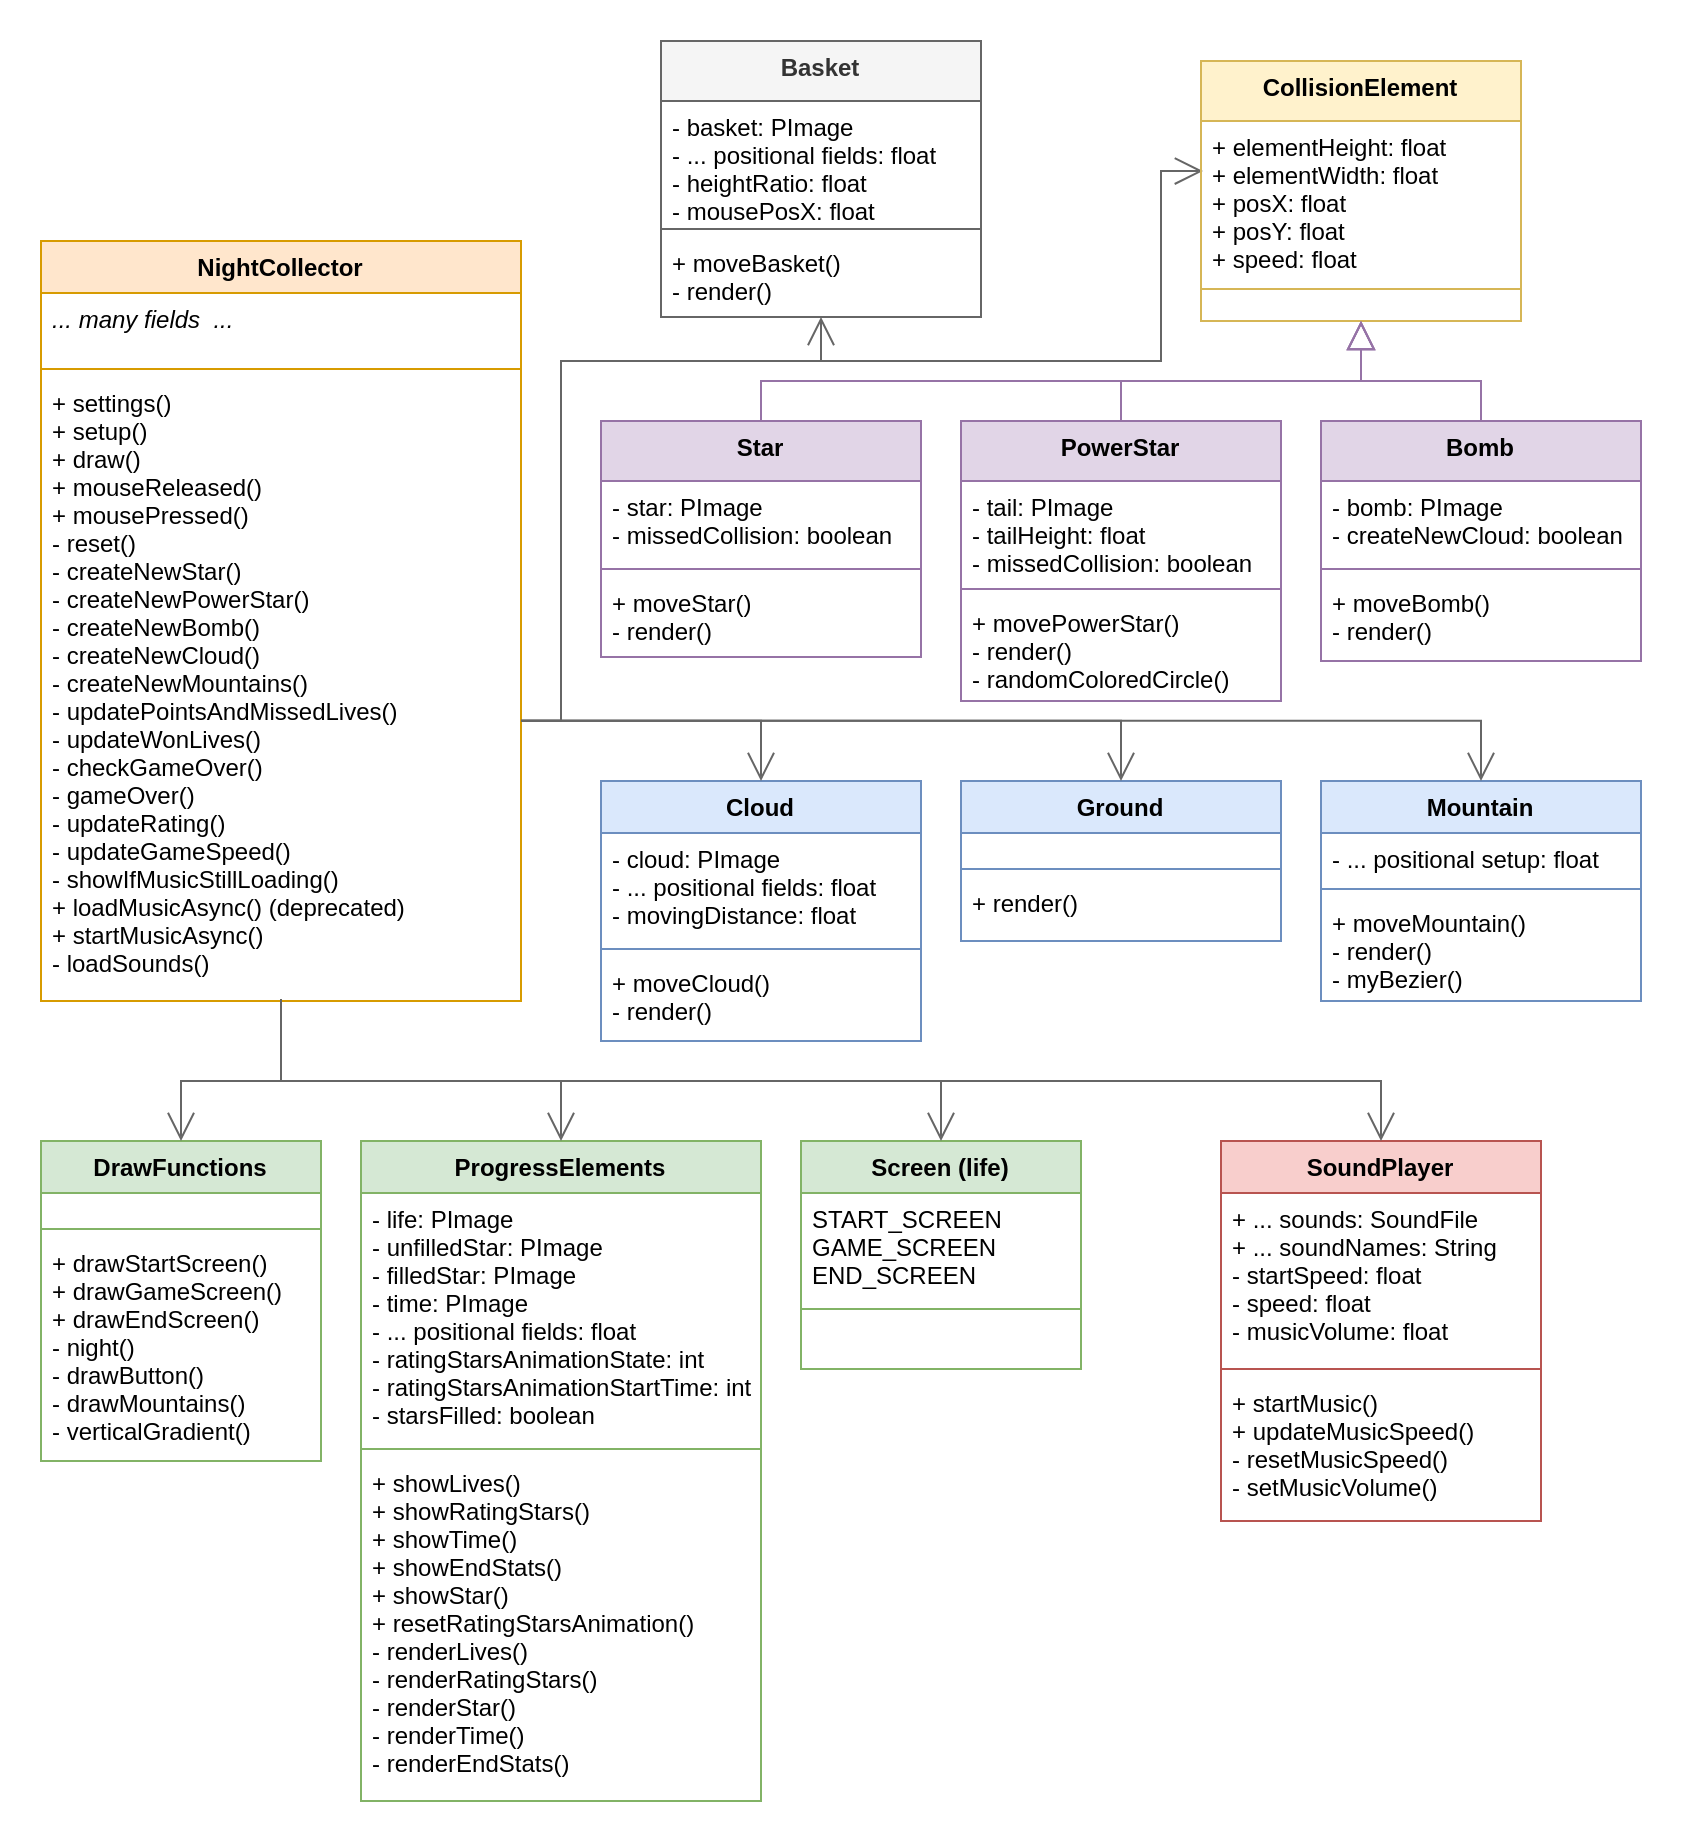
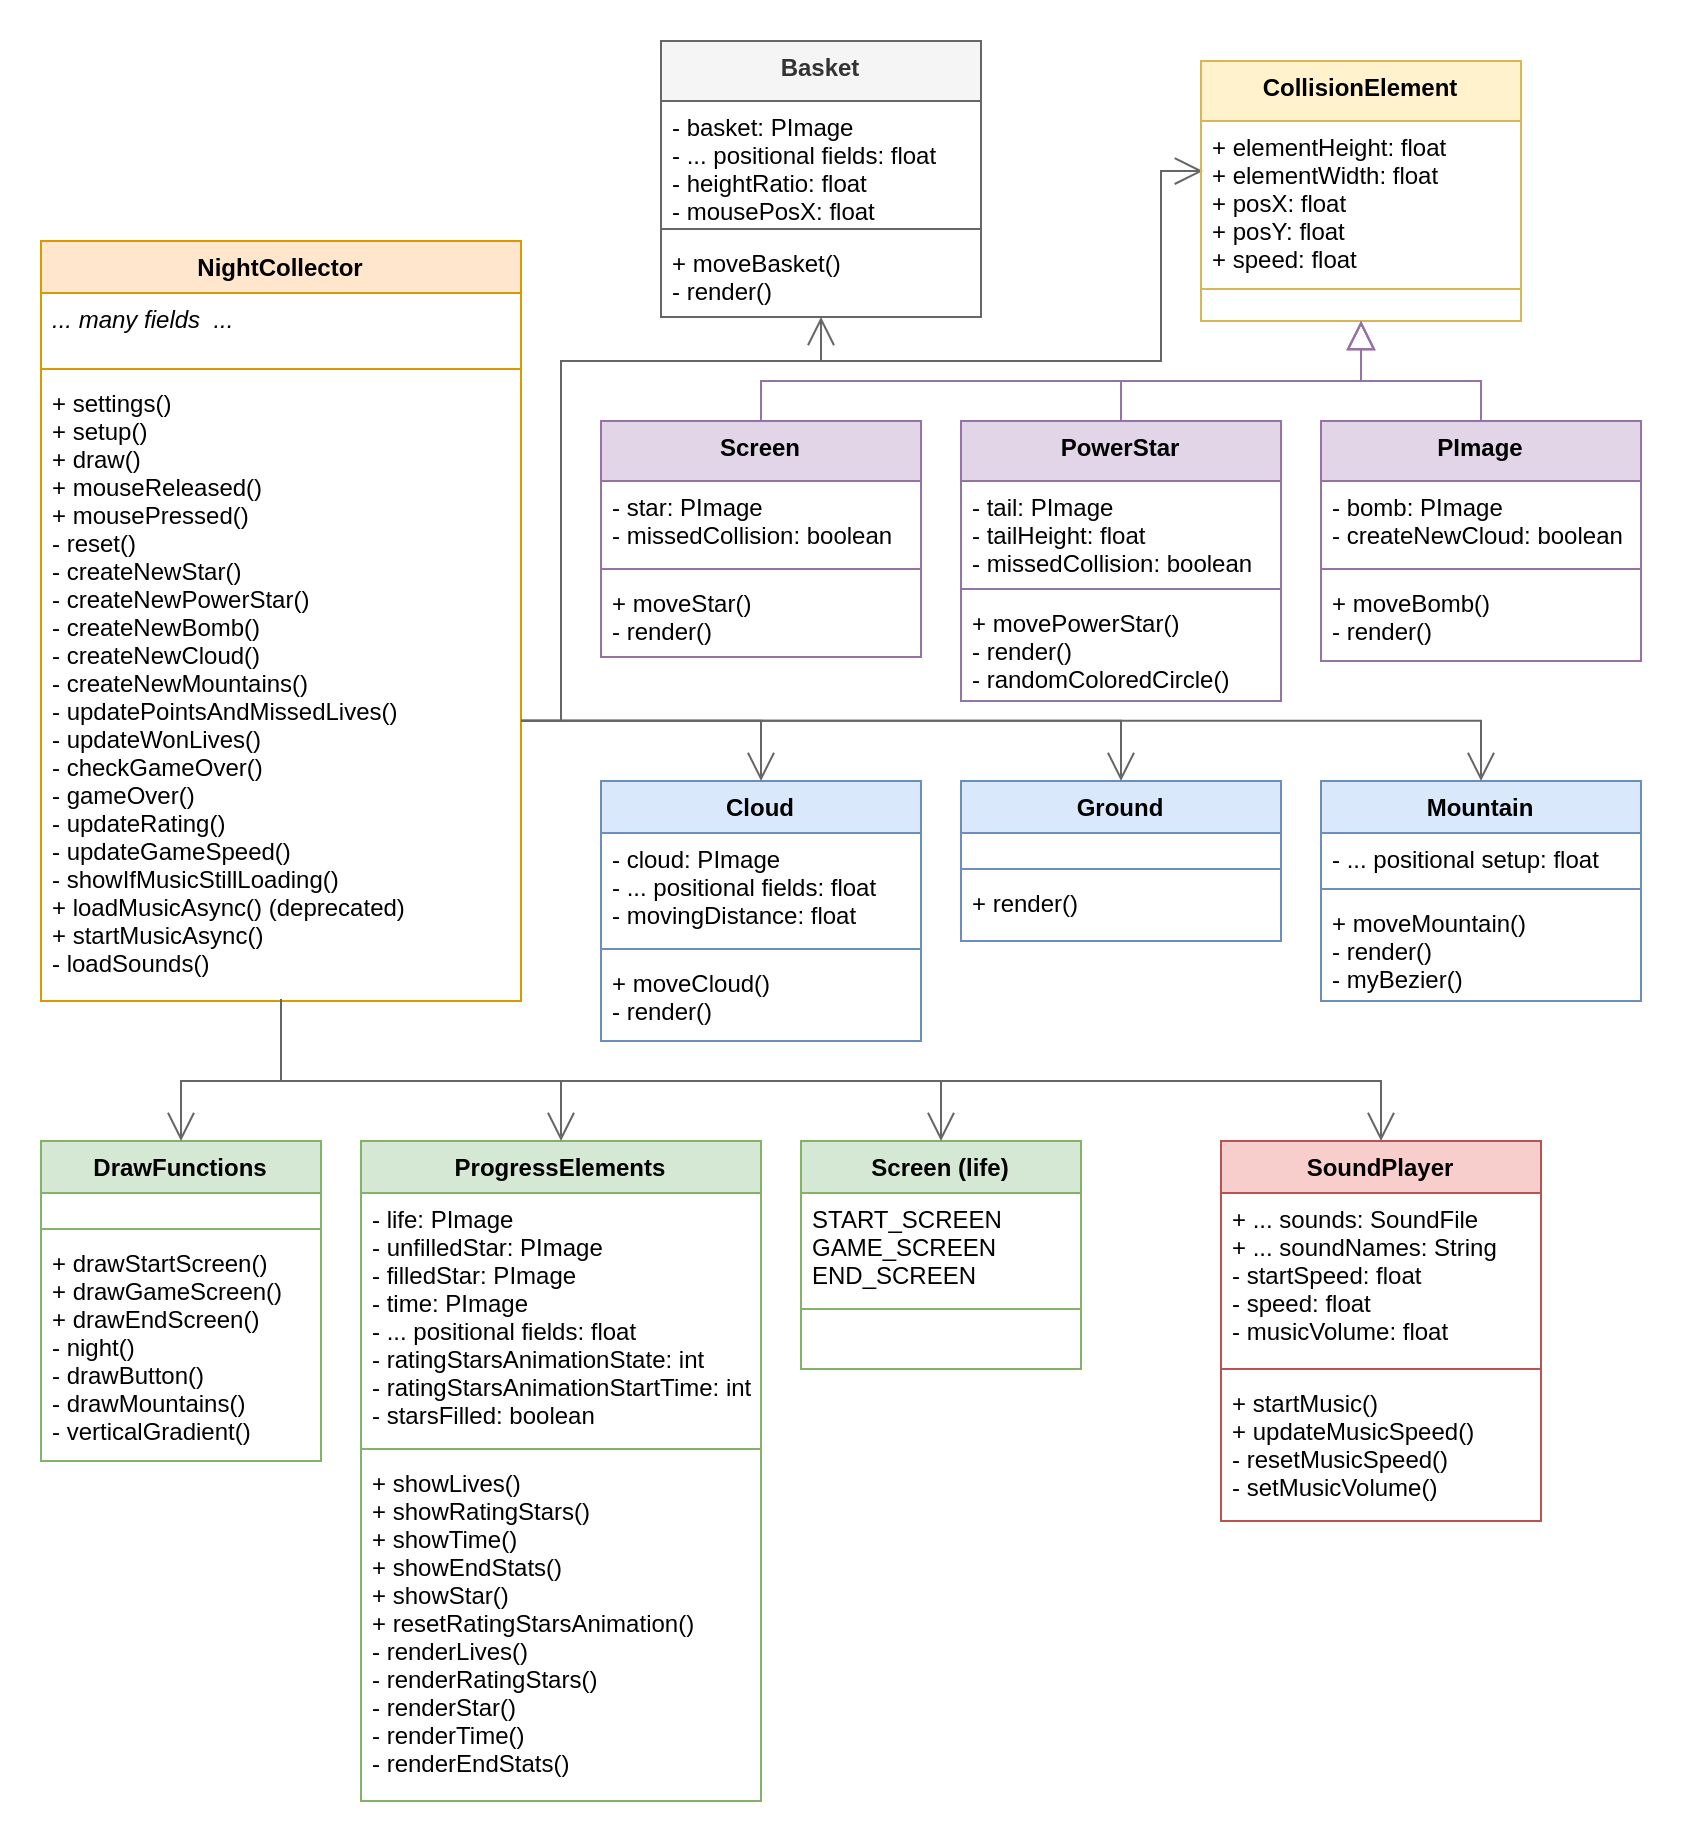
- <mxCell id="23" value="Star" style="swimlane;fontStyle=1;align=center;verticalAlign=top;childLayout=stackLayout;horizontal=1;startSize=30;horizontalStack=0;resizeParent=1;resizeParentMax=0;resizeLast=0;collapsible=1;marginBottom=0;fillColor=#e1d5e7;strokeColor=#9673a6;" parent="1" vertex="1"><mxGeometry x="300" y="210" width="160" height="118" as="geometry" /></mxCell>
+ <mxCell id="23" value="Screen" style="swimlane;fontStyle=1;align=center;verticalAlign=top;childLayout=stackLayout;horizontal=1;startSize=30;horizontalStack=0;resizeParent=1;resizeParentMax=0;resizeLast=0;collapsible=1;marginBottom=0;fillColor=#e1d5e7;strokeColor=#9673a6;" parent="1" vertex="1"><mxGeometry x="300" y="210" width="160" height="118" as="geometry" /></mxCell>
- <mxCell id="31" value="Bomb" style="swimlane;fontStyle=1;align=center;verticalAlign=top;childLayout=stackLayout;horizontal=1;startSize=30;horizontalStack=0;resizeParent=1;resizeParentMax=0;resizeLast=0;collapsible=1;marginBottom=0;fillColor=#e1d5e7;strokeColor=#9673a6;" parent="1" vertex="1"><mxGeometry x="660" y="210" width="160" height="120" as="geometry" /></mxCell>
+ <mxCell id="31" value="PImage" style="swimlane;fontStyle=1;align=center;verticalAlign=top;childLayout=stackLayout;horizontal=1;startSize=30;horizontalStack=0;resizeParent=1;resizeParentMax=0;resizeLast=0;collapsible=1;marginBottom=0;fillColor=#e1d5e7;strokeColor=#9673a6;" parent="1" vertex="1"><mxGeometry x="660" y="210" width="160" height="120" as="geometry" /></mxCell>
